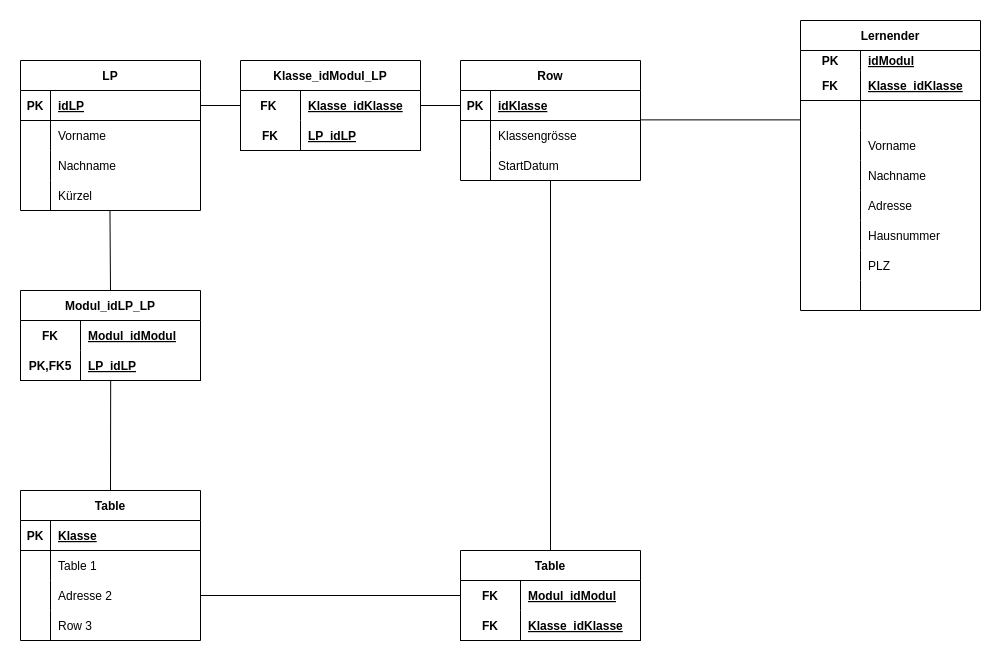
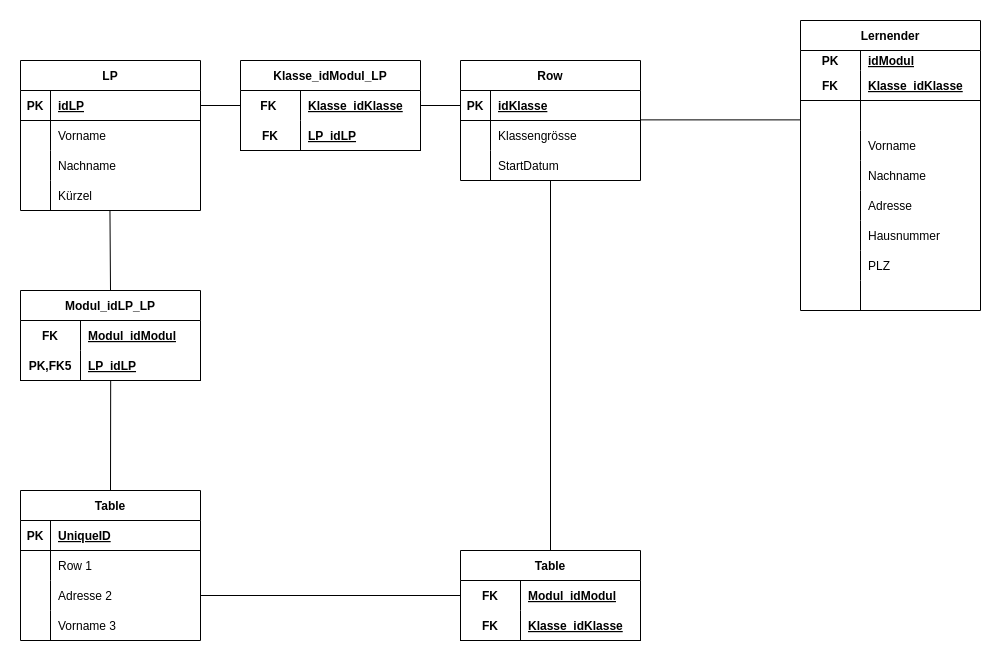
- <mxCell id="25" value="Klasse" style="shape=partialRectangle;connectable=0;fillColor=none;top=0;left=0;bottom=0;right=0;align=left;spacingLeft=6;fontStyle=5;overflow=hidden;" vertex="1" parent="23"><mxGeometry x="30" width="150" height="30" as="geometry"><mxRectangle width="150" height="30" as="alternateBounds" /></mxGeometry></mxCell>
+ <mxCell id="25" value="UniqueID" style="shape=partialRectangle;connectable=0;fillColor=none;top=0;left=0;bottom=0;right=0;align=left;spacingLeft=6;fontStyle=5;overflow=hidden;" vertex="1" parent="23"><mxGeometry x="30" width="150" height="30" as="geometry"><mxRectangle width="150" height="30" as="alternateBounds" /></mxGeometry></mxCell>
- <mxCell id="28" value="Table 1" style="shape=partialRectangle;connectable=0;fillColor=none;top=0;left=0;bottom=0;right=0;align=left;spacingLeft=6;overflow=hidden;" vertex="1" parent="26"><mxGeometry x="30" width="150" height="30" as="geometry"><mxRectangle width="150" height="30" as="alternateBounds" /></mxGeometry></mxCell>
+ <mxCell id="28" value="Row 1" style="shape=partialRectangle;connectable=0;fillColor=none;top=0;left=0;bottom=0;right=0;align=left;spacingLeft=6;overflow=hidden;" vertex="1" parent="26"><mxGeometry x="30" width="150" height="30" as="geometry"><mxRectangle width="150" height="30" as="alternateBounds" /></mxGeometry></mxCell>
- <mxCell id="34" value="Row 3" style="shape=partialRectangle;connectable=0;fillColor=none;top=0;left=0;bottom=0;right=0;align=left;spacingLeft=6;overflow=hidden;" vertex="1" parent="32"><mxGeometry x="30" width="150" height="30" as="geometry"><mxRectangle width="150" height="30" as="alternateBounds" /></mxGeometry></mxCell>
+ <mxCell id="34" value="Vorname 3" style="shape=partialRectangle;connectable=0;fillColor=none;top=0;left=0;bottom=0;right=0;align=left;spacingLeft=6;overflow=hidden;" vertex="1" parent="32"><mxGeometry x="30" width="150" height="30" as="geometry"><mxRectangle width="150" height="30" as="alternateBounds" /></mxGeometry></mxCell>
